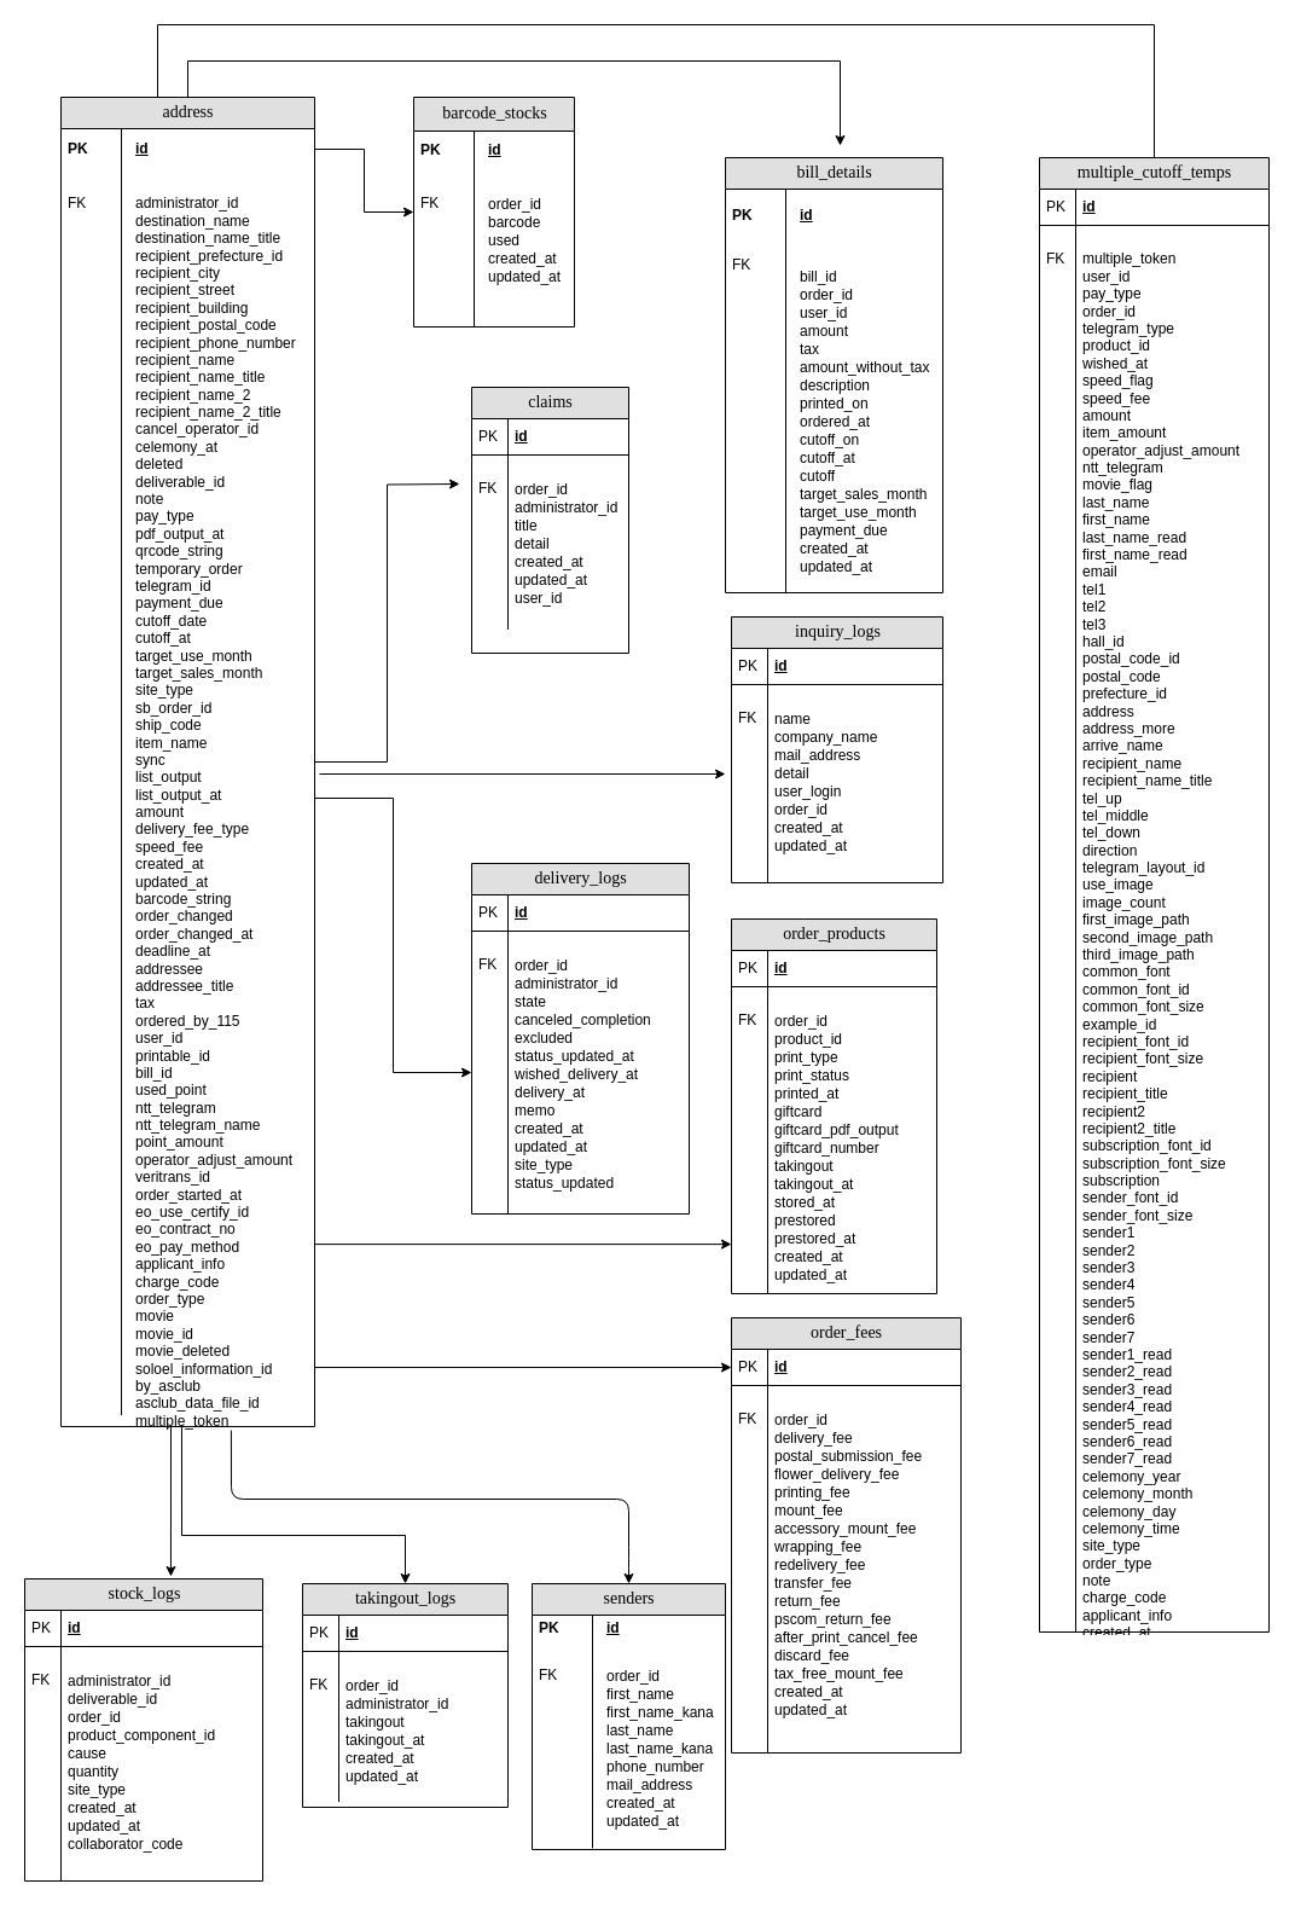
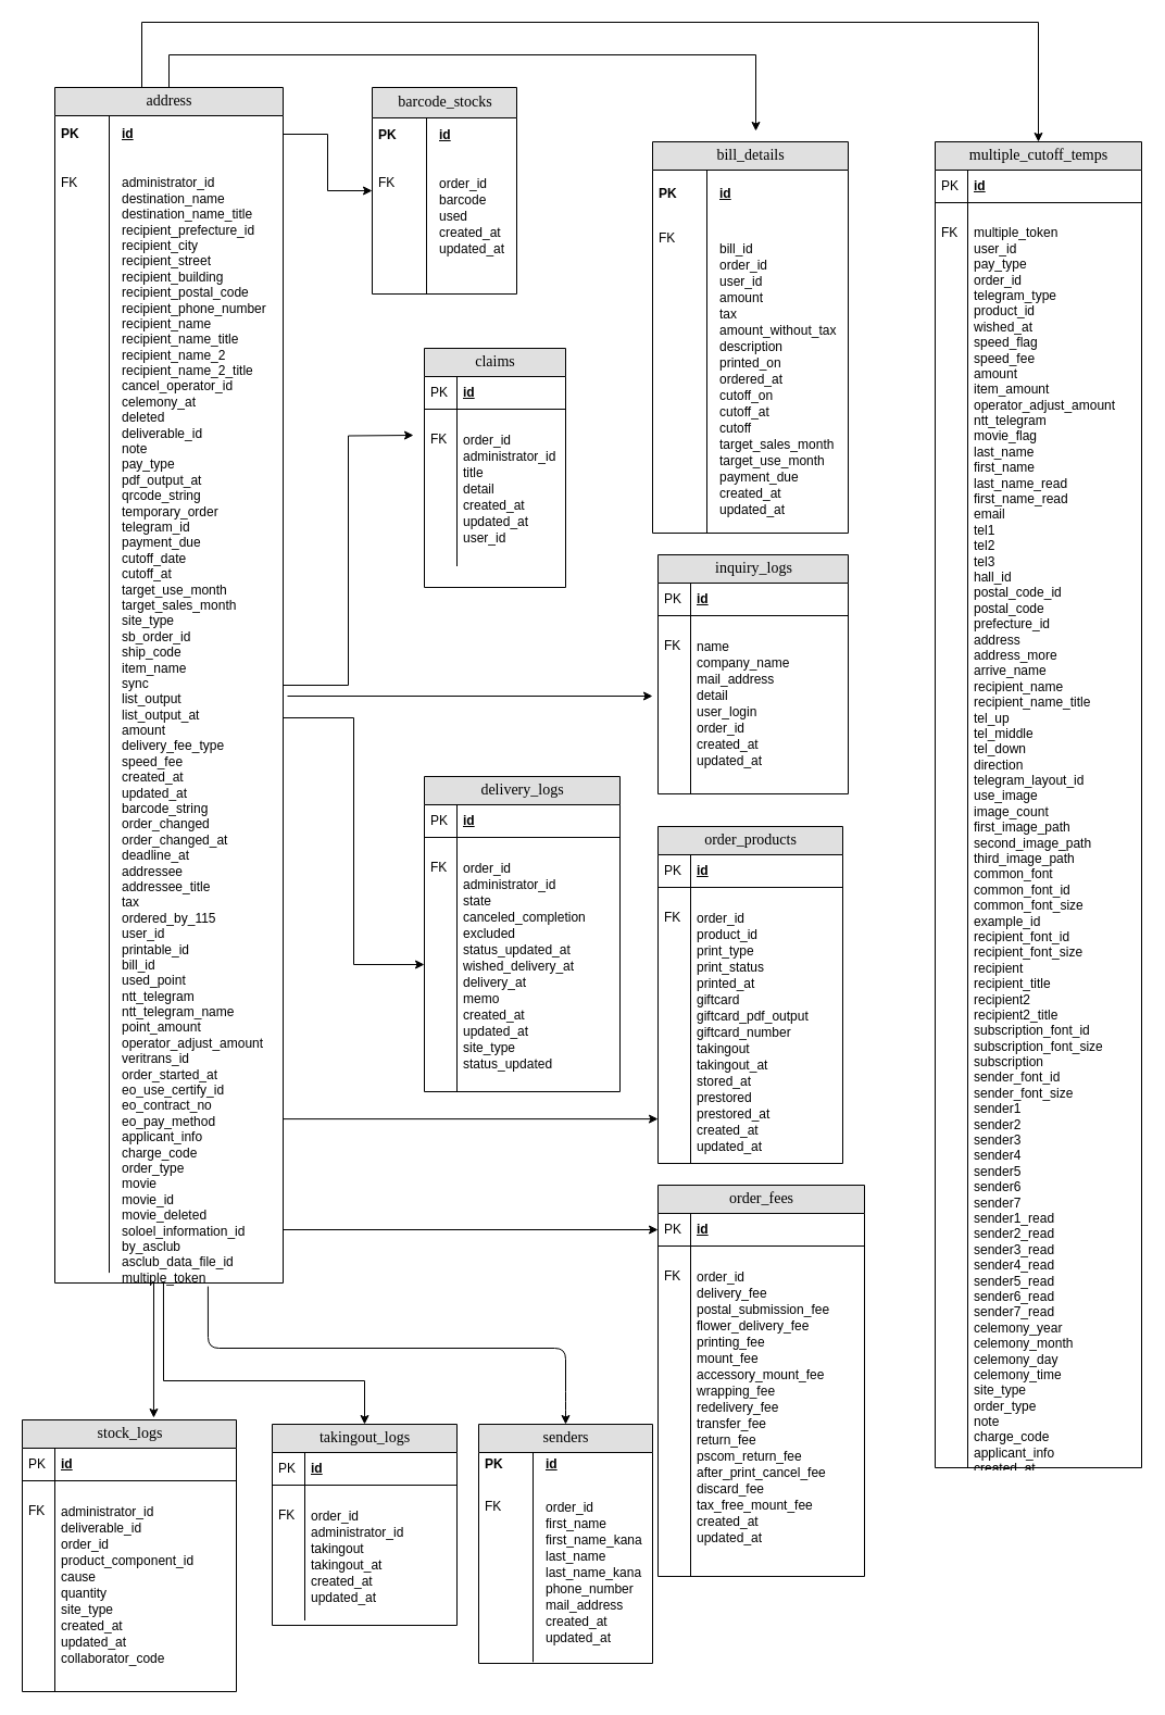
- <mxCell id="74" style="edgeStyle=orthogonalEdgeStyle;rounded=0;orthogonalLoop=1;jettySize=auto;html=1;exitX=0.381;exitY=0;exitDx=0;exitDy=0;exitPerimeter=0;entryX=0.5;entryY=0;entryDx=0;entryDy=0;endArrow=none;" edge="1" parent="1" source="5" target="35"><mxGeometry relative="1" as="geometry"><mxPoint x="955" y="70" as="targetPoint" /><mxPoint x="130" y="70" as="sourcePoint" /><Array as="points"><mxPoint x="130" y="20" /><mxPoint x="955" y="20" /></Array></mxGeometry></mxCell>
+ <mxCell id="74" style="edgeStyle=orthogonalEdgeStyle;rounded=0;orthogonalLoop=1;jettySize=auto;html=1;exitX=0.381;exitY=0;exitDx=0;exitDy=0;exitPerimeter=0;entryX=0.5;entryY=0;entryDx=0;entryDy=0;" edge="1" parent="1" source="5" target="35"><mxGeometry relative="1" as="geometry"><mxPoint x="955" y="70" as="targetPoint" /><mxPoint x="130" y="70" as="sourcePoint" /><Array as="points"><mxPoint x="130" y="20" /><mxPoint x="955" y="20" /></Array></mxGeometry></mxCell>
